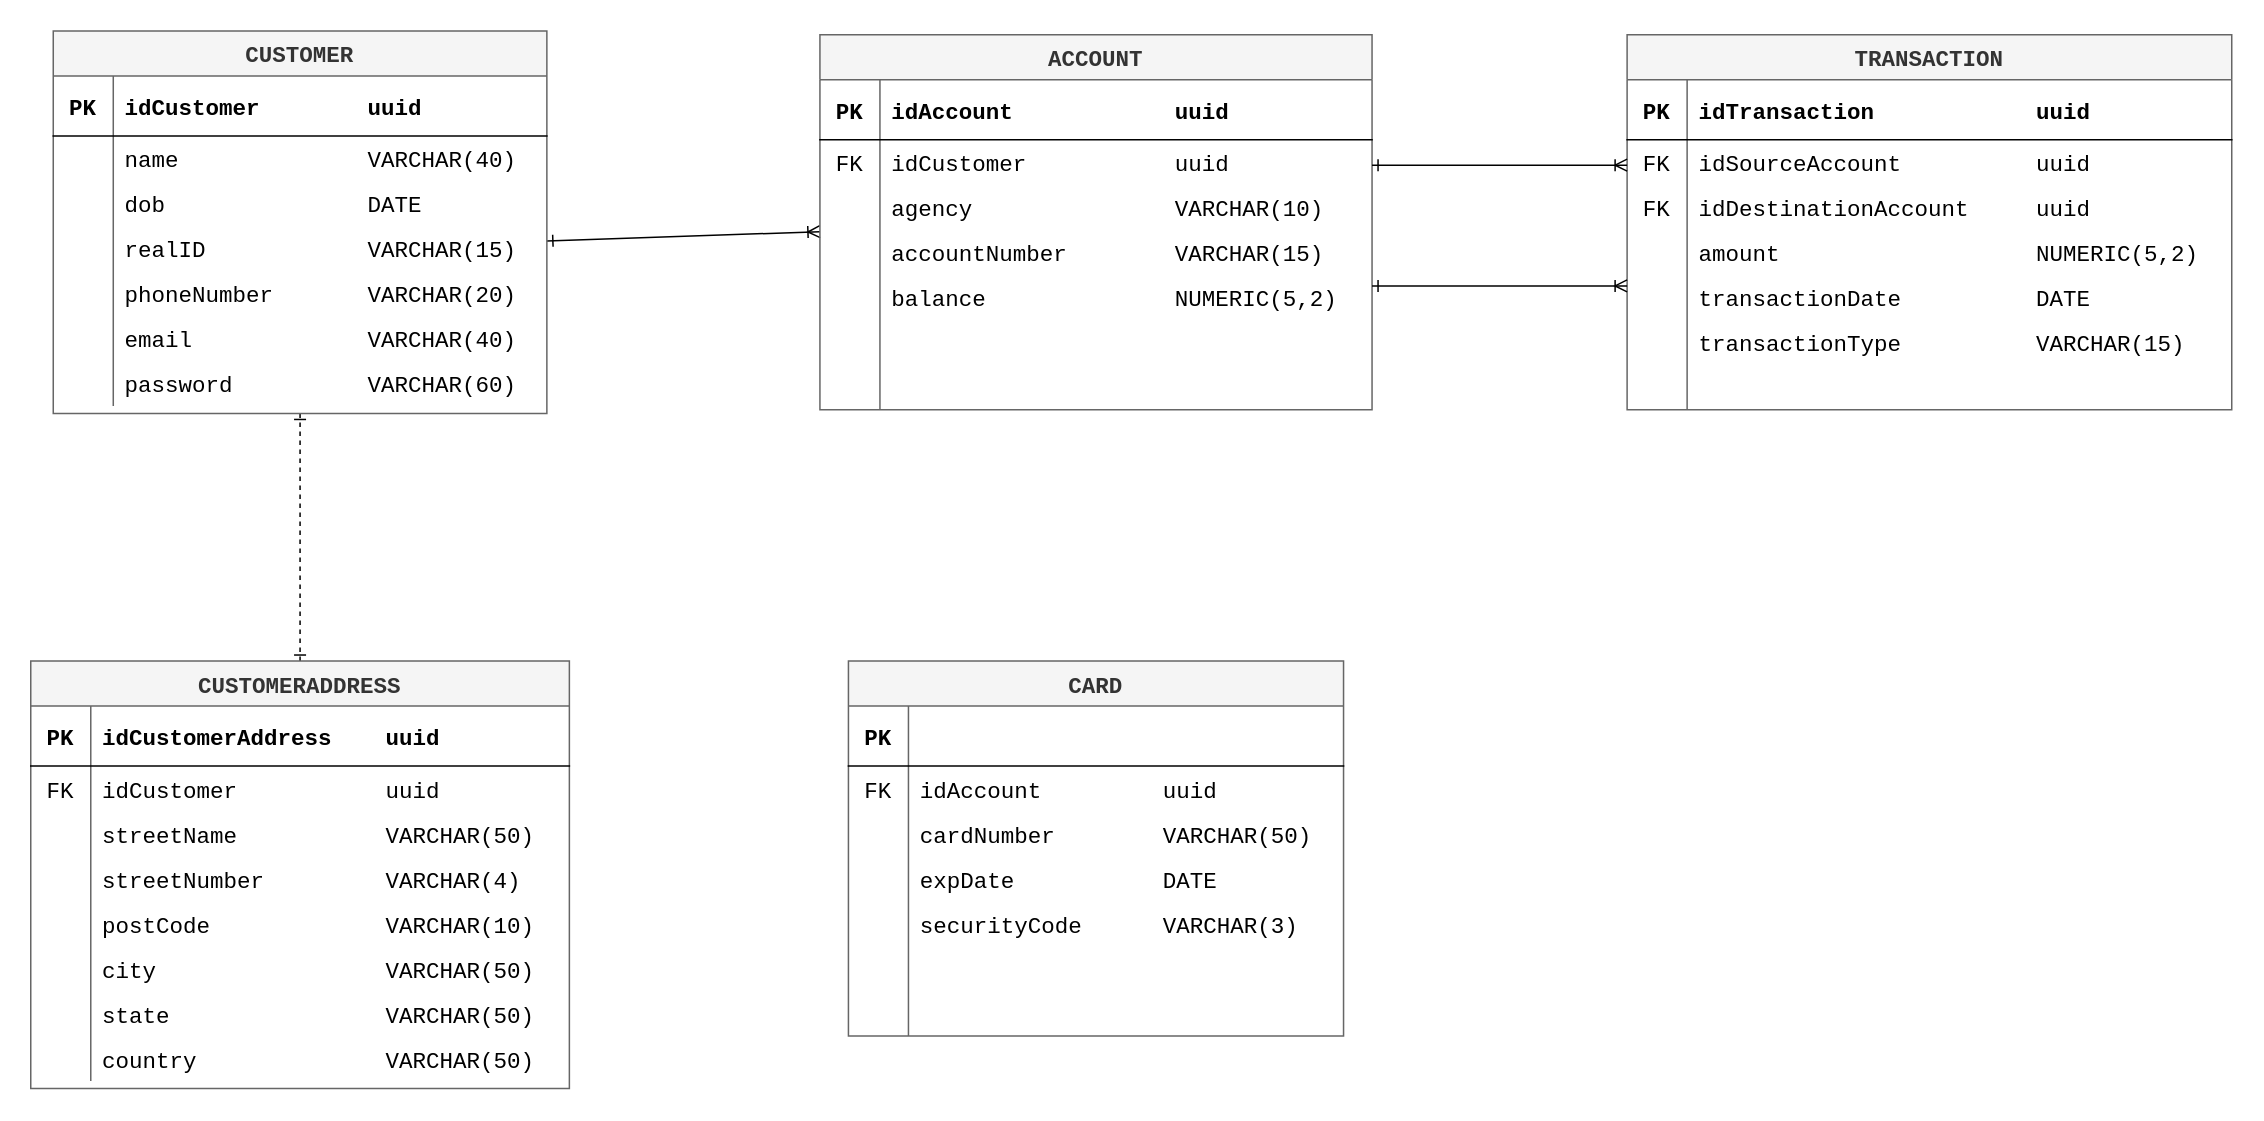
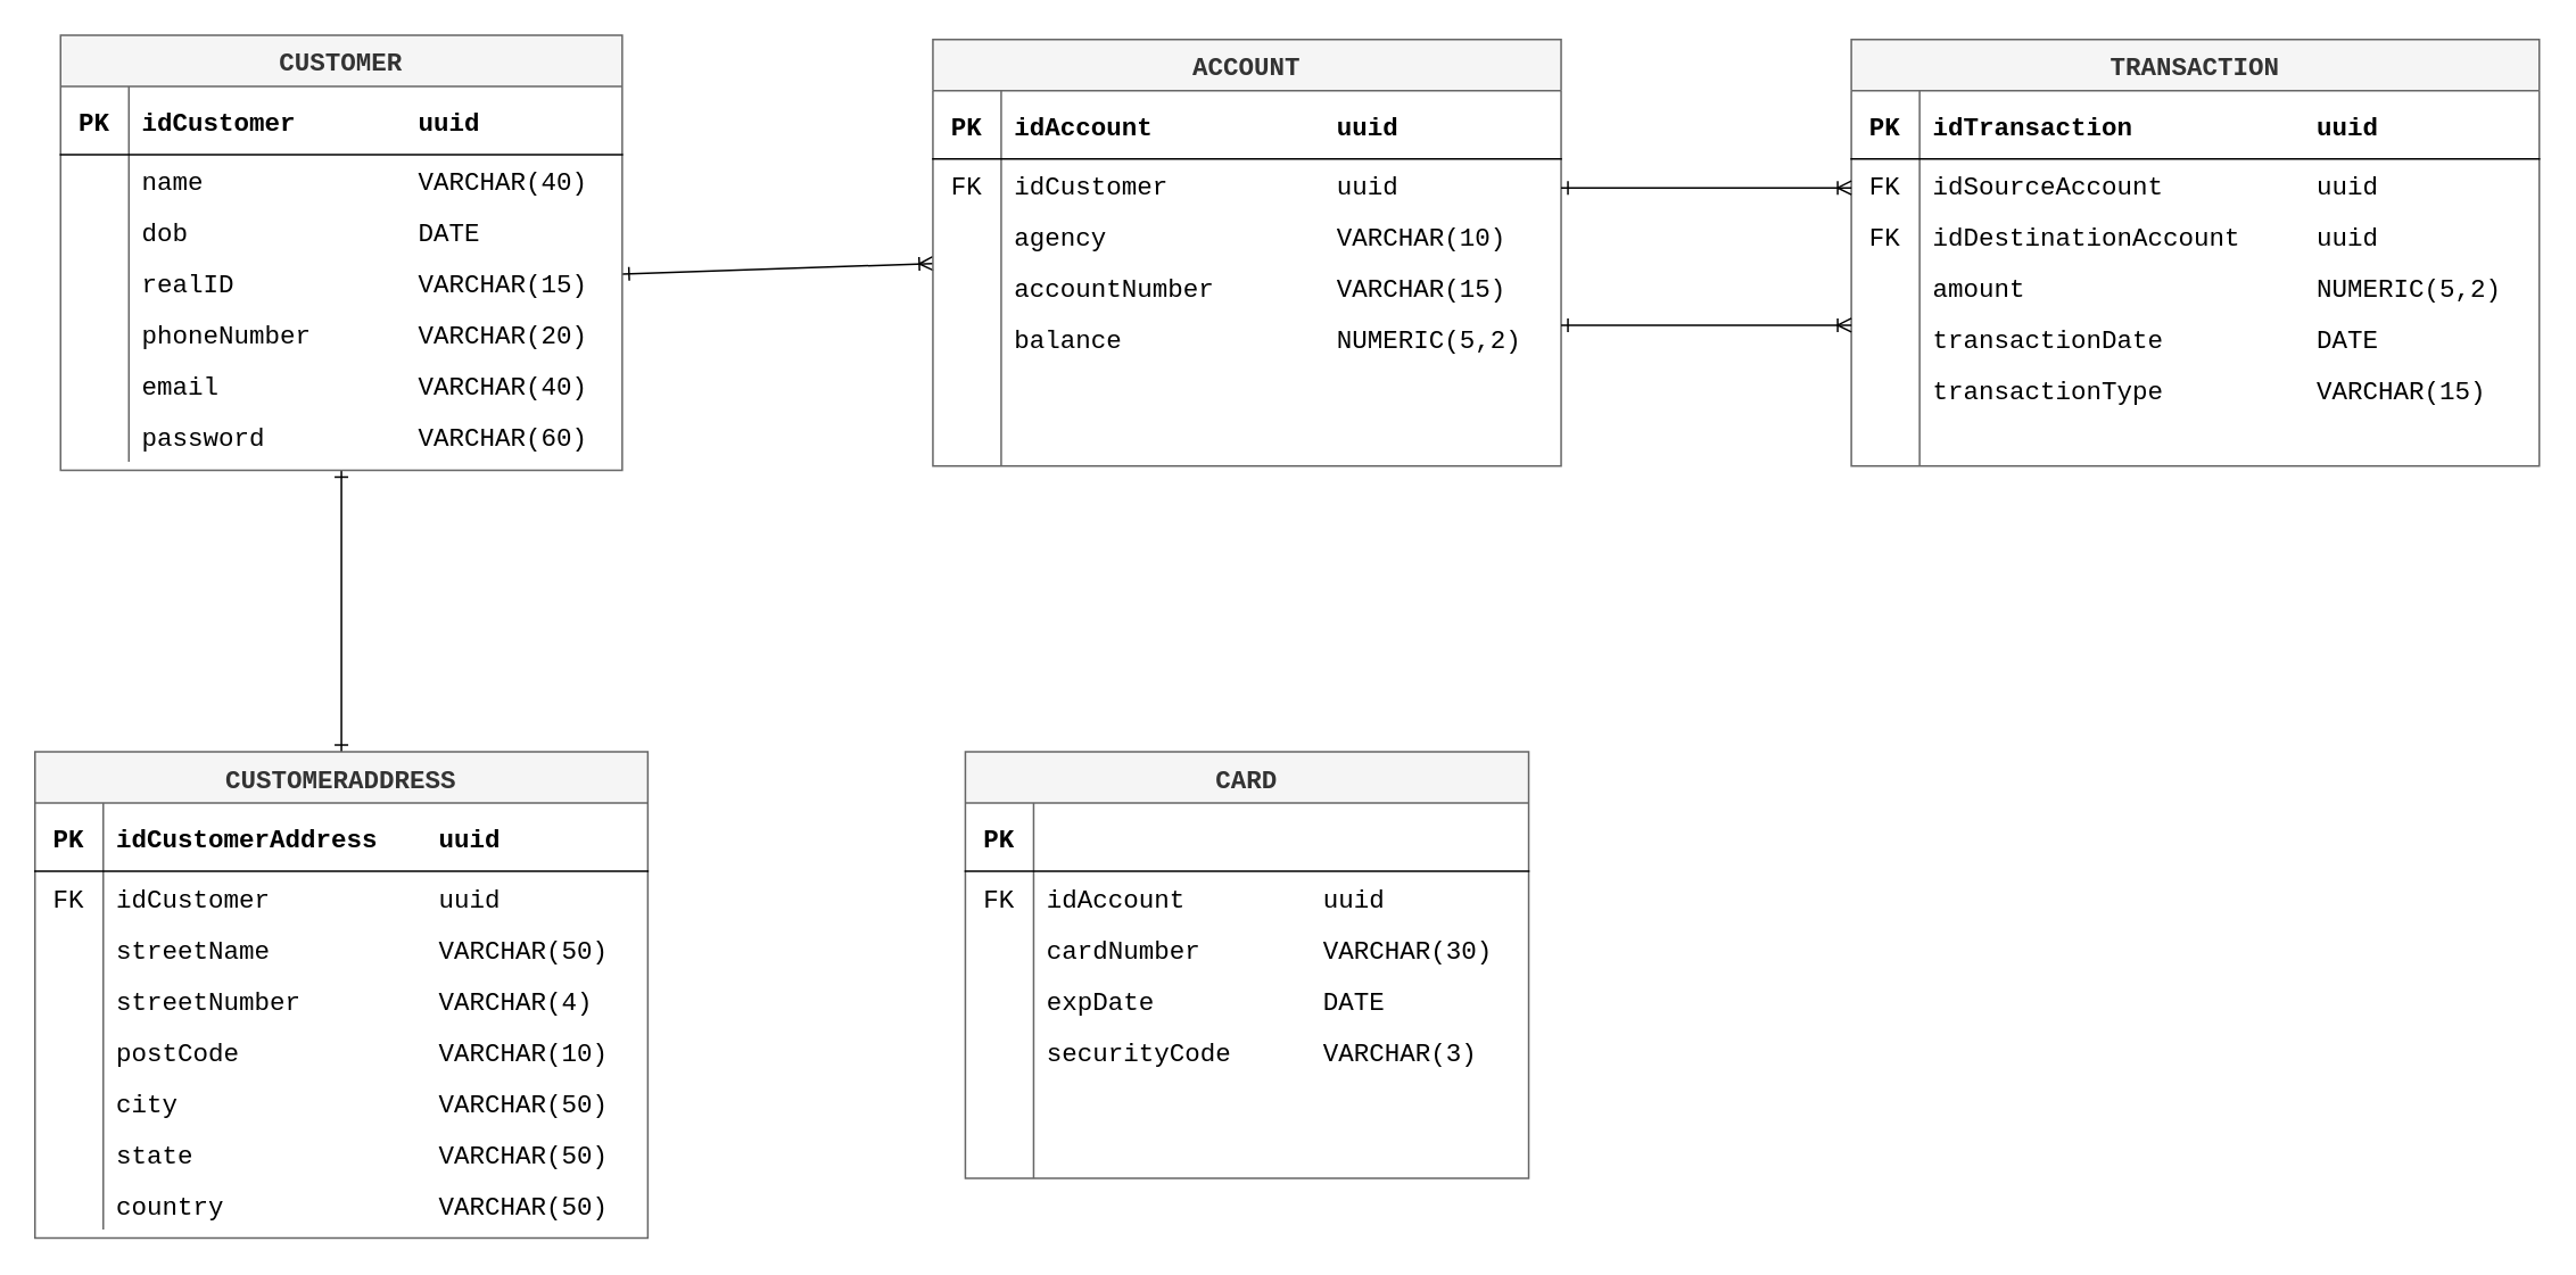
- <mxCell id="2" value="" style="endArrow=ERone;html=1;rounded=0;sketch=0;fontFamily=Times New Roman;fontSize=15;endFill=0;startArrow=ERone;startFill=0;dashed=1;" parent="1" source="27" target="5" edge="1"><mxGeometry width="50" height="50" relative="1" as="geometry"><mxPoint x="140.7" y="400" as="sourcePoint" /><mxPoint x="140.7" y="330" as="targetPoint" /></mxGeometry></mxCell>
+ <mxCell id="2" value="" style="endArrow=ERone;html=1;rounded=0;sketch=0;fontFamily=Times New Roman;fontSize=15;endFill=0;startArrow=ERone;startFill=0;" parent="1" source="27" target="5" edge="1"><mxGeometry width="50" height="50" relative="1" as="geometry"><mxPoint x="140.7" y="400" as="sourcePoint" /><mxPoint x="140.7" y="330" as="targetPoint" /></mxGeometry></mxCell>
- <mxCell id="82" value="cardNumber        VARCHAR(50)" style="shape=partialRectangle;connectable=0;fillColor=none;top=0;left=0;bottom=0;right=0;align=left;spacingLeft=6;overflow=hidden;fontFamily=Courier New;fontSize=15;" parent="80" vertex="1"><mxGeometry x="40" width="290" height="30" as="geometry"><mxRectangle width="290" height="30" as="alternateBounds" /></mxGeometry></mxCell>
+ <mxCell id="82" value="cardNumber        VARCHAR(30)" style="shape=partialRectangle;connectable=0;fillColor=none;top=0;left=0;bottom=0;right=0;align=left;spacingLeft=6;overflow=hidden;fontFamily=Courier New;fontSize=15;" parent="80" vertex="1"><mxGeometry x="40" width="290" height="30" as="geometry"><mxRectangle width="290" height="30" as="alternateBounds" /></mxGeometry></mxCell>
